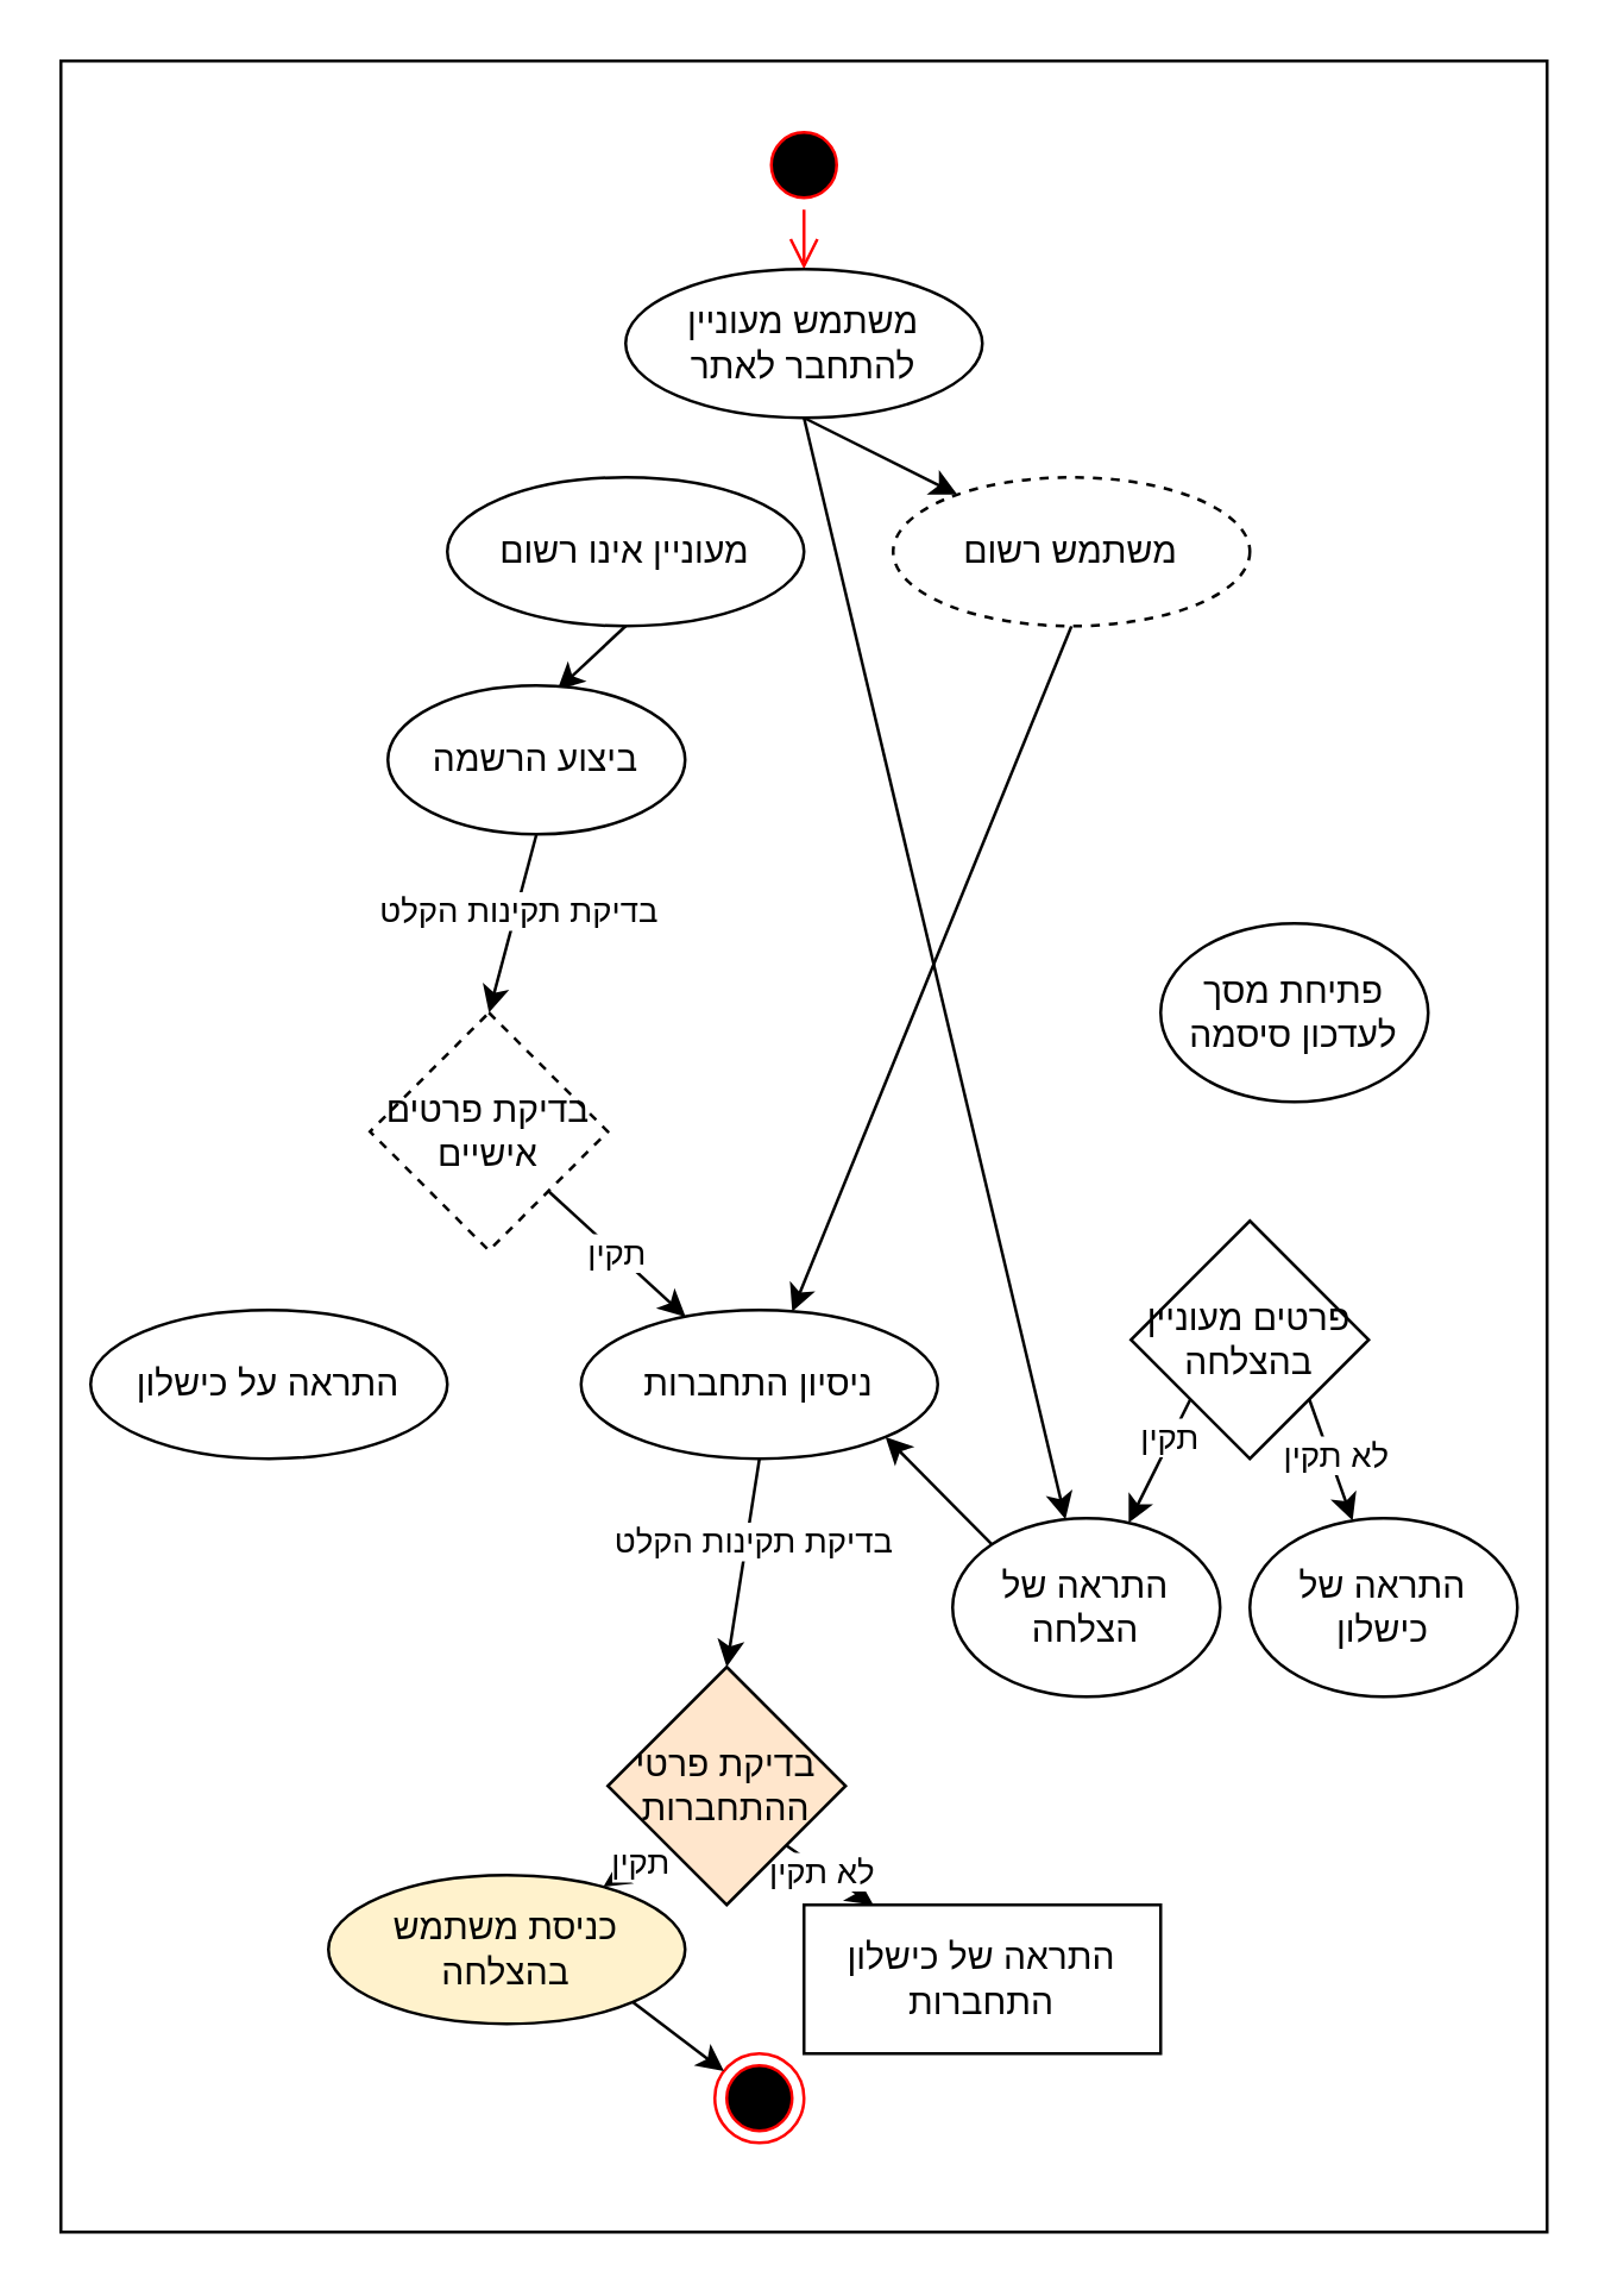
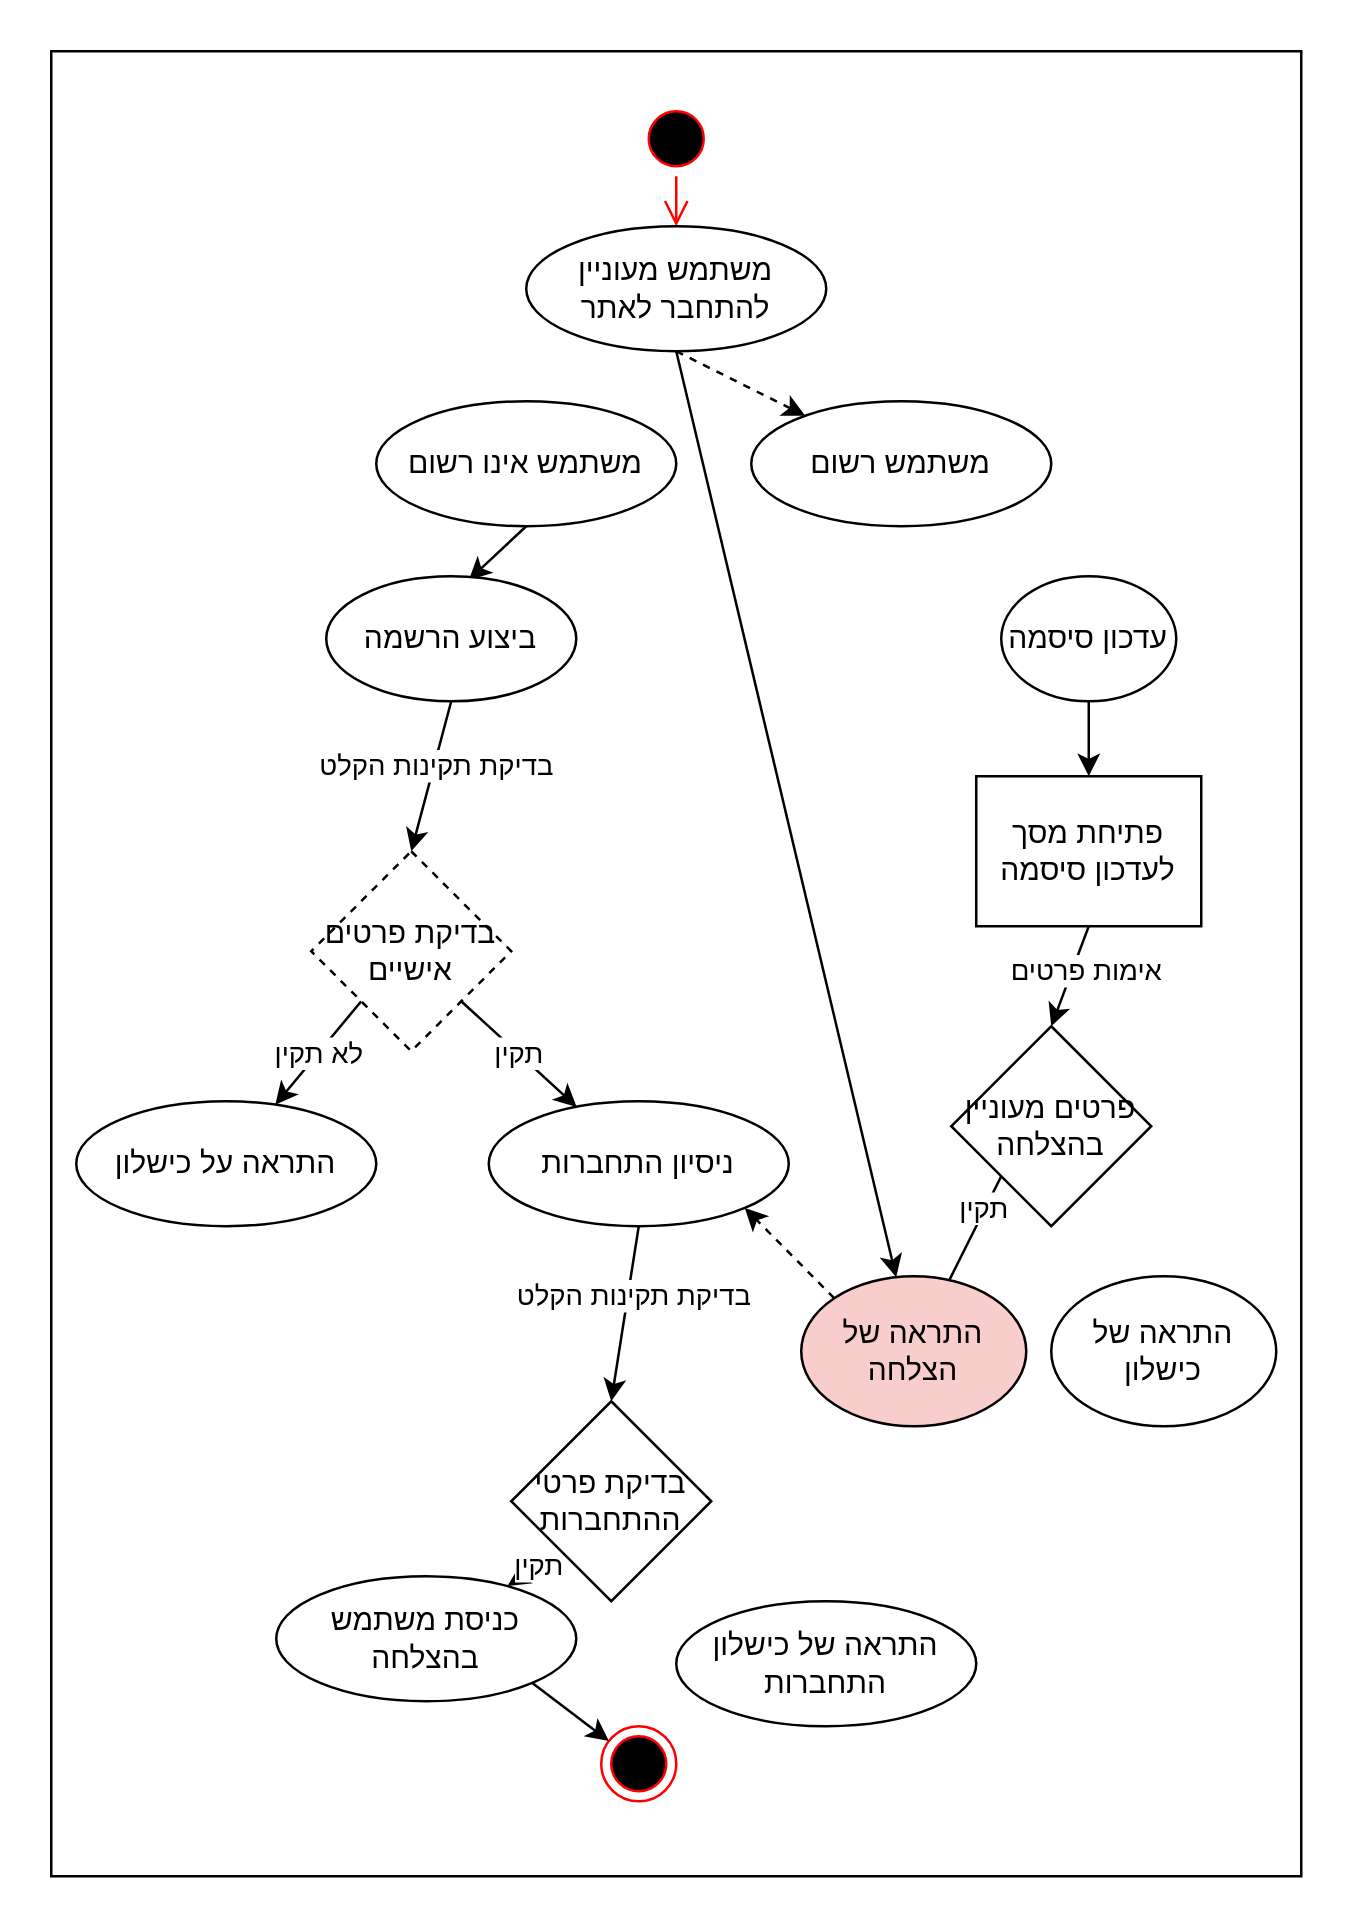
- <mxCell id="7" style="edgeStyle=none;html=1;exitX=0.5;exitY=1;exitDx=0;exitDy=0;" parent="1" source="8" target="12" edge="1"><mxGeometry relative="1" as="geometry" /></mxCell>
+ <mxCell id="7" style="edgeStyle=none;html=1;exitX=0.5;exitY=1;exitDx=0;exitDy=0;dashed=1;" parent="1" source="8" target="12" edge="1"><mxGeometry relative="1" as="geometry" /></mxCell>
- <mxCell id="10" value="מעוניין אינו רשום" style="ellipse;whiteSpace=wrap;html=1;" parent="1" vertex="1"><mxGeometry x="150" y="160" width="120" height="50" as="geometry" /></mxCell>
+ <mxCell id="10" value="משתמש אינו רשום" style="ellipse;whiteSpace=wrap;html=1;" parent="1" vertex="1"><mxGeometry x="150" y="160" width="120" height="50" as="geometry" /></mxCell>
- <mxCell id="12" value="משתמש רשום" style="ellipse;whiteSpace=wrap;html=1;dashed=1;" parent="1" vertex="1"><mxGeometry x="300" y="160" width="120" height="50" as="geometry" /></mxCell>
+ <mxCell id="12" value="משתמש רשום" style="ellipse;whiteSpace=wrap;html=1;" parent="1" vertex="1"><mxGeometry x="300" y="160" width="120" height="50" as="geometry" /></mxCell>
+ <mxCell id="14" value="עדכון סיסמה" style="ellipse;whiteSpace=wrap;html=1;" parent="1" vertex="1"><mxGeometry x="400" y="230" width="70" height="50" as="geometry" /></mxCell>
- <mxCell id="11" style="edgeStyle=none;html=1;exitX=0.5;exitY=1;exitDx=0;exitDy=0;entryX=0.592;entryY=0.01;entryDx=0;entryDy=0;entryPerimeter=0;" parent="1" source="12" target="20" edge="1"><mxGeometry relative="1" as="geometry" /></mxCell>
+ <mxCell id="13" style="edgeStyle=none;html=1;exitX=0.5;exitY=1;exitDx=0;exitDy=0;entryX=0.5;entryY=0;entryDx=0;entryDy=0;" parent="1" source="14" target="23" edge="1"><mxGeometry relative="1" as="geometry" /></mxCell>
- <mxCell id="23" value="פתיחת מסך לעדכון סיסמה" style="ellipse;whiteSpace=wrap;html=1;" parent="1" vertex="1"><mxGeometry x="390" y="310" width="90" height="60" as="geometry" /></mxCell>
+ <mxCell id="23" value="פתיחת מסך לעדכון סיסמה" style="whiteSpace=wrap;html=1;rounded=0;" parent="1" vertex="1"><mxGeometry x="390" y="310" width="90" height="60" as="geometry" /></mxCell>
+ <mxCell id="21" style="edgeStyle=none;html=1;exitX=0.5;exitY=1;exitDx=0;exitDy=0;entryX=0.5;entryY=0;entryDx=0;entryDy=0;" parent="1" source="23" target="28" edge="1"><mxGeometry relative="1" as="geometry" /></mxCell>
+ <mxCell id="22" value="אימות פרטים" style="edgeLabel;html=1;align=center;verticalAlign=middle;resizable=0;points=[];" parent="21" vertex="1" connectable="0"><mxGeometry x="-0.182" y="5" relative="1" as="geometry"><mxPoint as="offset" /></mxGeometry></mxCell>
+ <mxCell id="33" value="לא תקין" style="edgeStyle=none;html=1;exitX=0;exitY=1;exitDx=0;exitDy=0;" parent="1" source="34" target="35" edge="1"><mxGeometry relative="1" as="geometry" /></mxCell>
- <mxCell id="24" style="edgeStyle=none;html=1;exitX=1;exitY=1;exitDx=0;exitDy=0;" parent="1" source="28" target="31" edge="1"><mxGeometry relative="1" as="geometry" /></mxCell>
- <mxCell id="25" value="לא תקין" style="edgeLabel;html=1;align=center;verticalAlign=middle;resizable=0;points=[];" parent="24" vertex="1" connectable="0"><mxGeometry x="-0.067" y="2" relative="1" as="geometry"><mxPoint as="offset" /></mxGeometry></mxCell>
- <mxCell id="29" style="edgeStyle=none;html=1;exitX=0;exitY=0;exitDx=0;exitDy=0;entryX=1;entryY=1;entryDx=0;entryDy=0;" parent="1" source="30" target="20" edge="1"><mxGeometry relative="1" as="geometry" /></mxCell>
+ <mxCell id="29" style="edgeStyle=none;html=1;exitX=0;exitY=0;exitDx=0;exitDy=0;entryX=1;entryY=1;entryDx=0;entryDy=0;dashed=1;" parent="1" source="30" target="20" edge="1"><mxGeometry relative="1" as="geometry" /></mxCell>
- <mxCell id="26" style="edgeStyle=none;html=1;exitX=0;exitY=1;exitDx=0;exitDy=0;" parent="1" source="28" target="30" edge="1"><mxGeometry relative="1" as="geometry" /></mxCell>
+ <mxCell id="26" style="edgeStyle=none;html=1;exitX=0;exitY=1;exitDx=0;exitDy=0;endArrow=none;" parent="1" source="28" target="30" edge="1"><mxGeometry relative="1" as="geometry" /></mxCell>
- <mxCell id="30" value="התראה של הצלחה" style="ellipse;whiteSpace=wrap;html=1;" parent="1" vertex="1"><mxGeometry x="320" y="510" width="90" height="60" as="geometry" /></mxCell>
+ <mxCell id="30" value="התראה של הצלחה" style="ellipse;whiteSpace=wrap;html=1;fillColor=#f8cecc;" parent="1" vertex="1"><mxGeometry x="320" y="510" width="90" height="60" as="geometry" /></mxCell>
- <mxCell id="40" value="בדיקת פרטי ההתחברות" style="rhombus;whiteSpace=wrap;html=1;fillColor=#ffe6cc;" parent="1" vertex="1"><mxGeometry x="204" y="560" width="80" height="80" as="geometry" /></mxCell>
+ <mxCell id="40" value="בדיקת פרטי ההתחברות" style="rhombus;whiteSpace=wrap;html=1;" parent="1" vertex="1"><mxGeometry x="204" y="560" width="80" height="80" as="geometry" /></mxCell>
- <mxCell id="38" style="edgeStyle=none;html=1;exitX=1;exitY=1;exitDx=0;exitDy=0;" parent="1" source="40" target="43" edge="1"><mxGeometry relative="1" as="geometry" /></mxCell>
- <mxCell id="39" value="לא תקין" style="edgeLabel;html=1;align=center;verticalAlign=middle;resizable=0;points=[];" parent="38" vertex="1" connectable="0"><mxGeometry x="-0.185" y="-1" relative="1" as="geometry"><mxPoint as="offset" /></mxGeometry></mxCell>
- <mxCell id="42" value="כניסת משתמש בהצלחה" style="ellipse;whiteSpace=wrap;html=1;fillColor=#fff2cc;" parent="1" vertex="1"><mxGeometry x="110" y="630" width="120" height="50" as="geometry" /></mxCell>
+ <mxCell id="42" value="כניסת משתמש בהצלחה" style="ellipse;whiteSpace=wrap;html=1;" parent="1" vertex="1"><mxGeometry x="110" y="630" width="120" height="50" as="geometry" /></mxCell>
- <mxCell id="43" value="התראה של כישלון התחברות" style="whiteSpace=wrap;html=1;rounded=0;" parent="1" vertex="1"><mxGeometry x="270" y="640" width="120" height="50" as="geometry" /></mxCell>
+ <mxCell id="43" value="התראה של כישלון התחברות" style="ellipse;whiteSpace=wrap;html=1;" parent="1" vertex="1"><mxGeometry x="270" y="640" width="120" height="50" as="geometry" /></mxCell>
